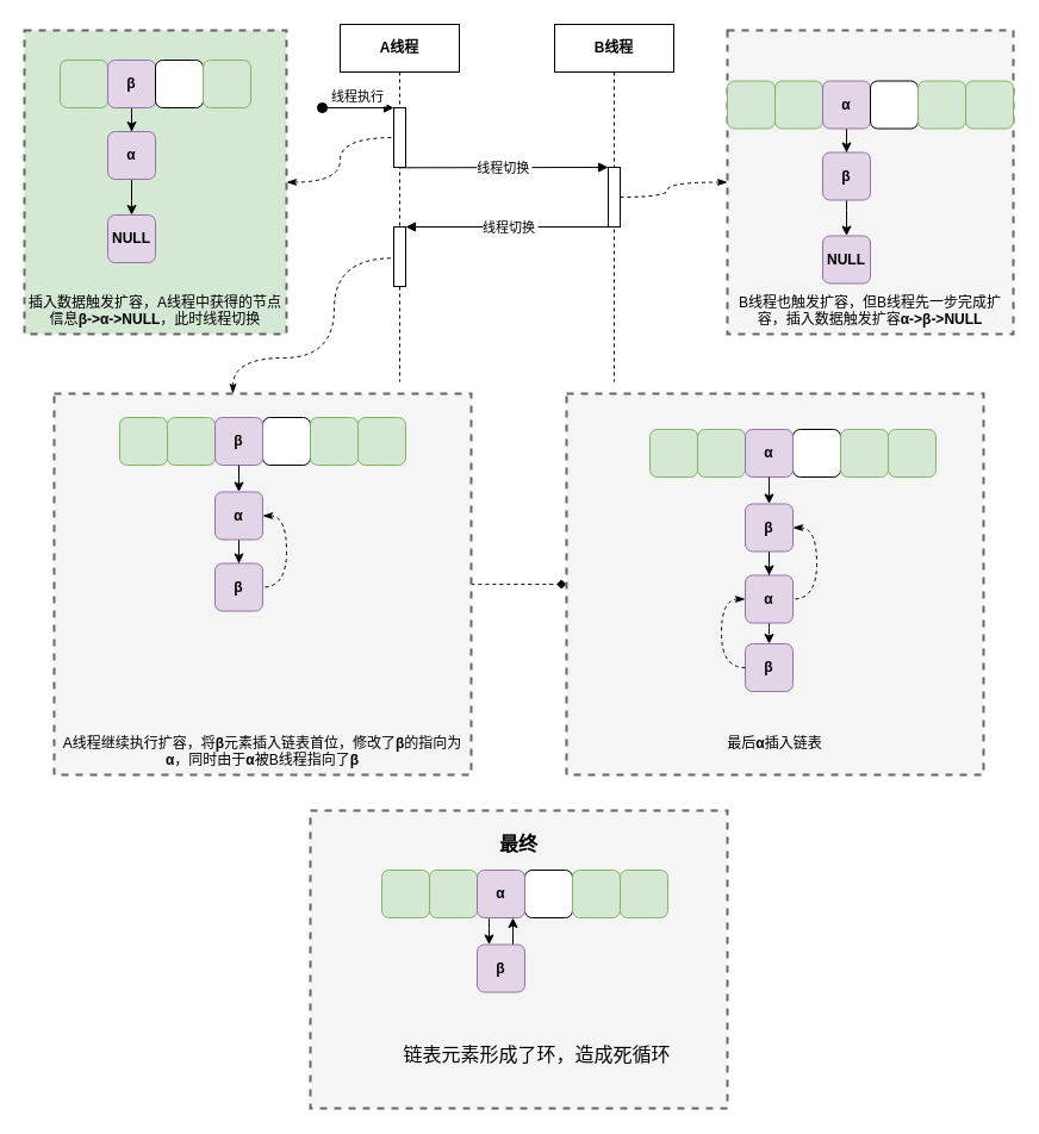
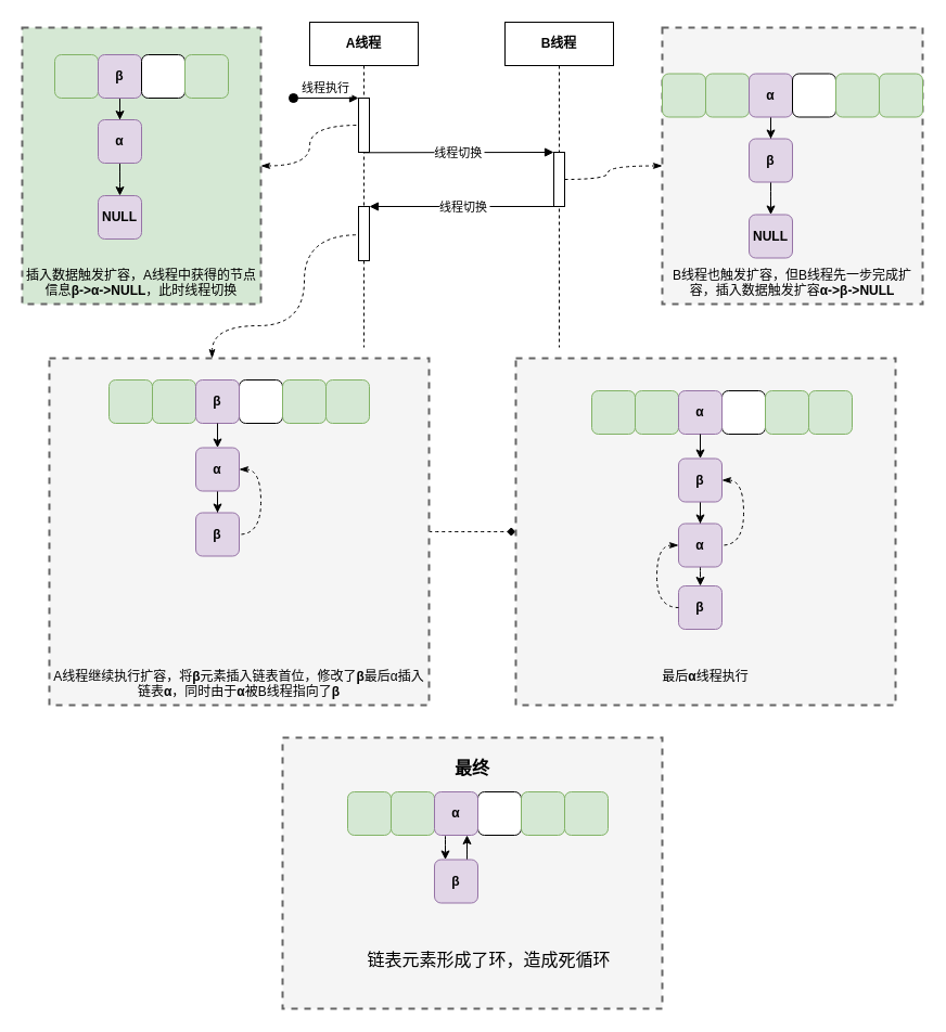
- <mxCell id="47" value="&lt;span style=&quot;color: rgb(0 , 0 , 0)&quot;&gt;最后&lt;/span&gt;&lt;span style=&quot;color: rgb(0 , 0 , 0)&quot;&gt;&lt;b&gt;α&lt;/b&gt;插入链表&lt;/span&gt;&lt;span style=&quot;color: rgb(0 , 0 , 0)&quot;&gt;&lt;br&gt;&lt;/span&gt;" style="whiteSpace=wrap;html=1;dashed=1;strokeWidth=2;fillColor=#f5f5f5;strokeColor=#666666;fontColor=#333333;labelPosition=center;verticalLabelPosition=bottom;align=center;verticalAlign=top;spacingTop=-40;spacingBottom=0;" vertex="1" parent="1"><mxGeometry x="475" y="330" width="350" height="320" as="geometry" /></mxCell>
+ <mxCell id="47" value="&lt;span style=&quot;color: rgb(0 , 0 , 0)&quot;&gt;最后&lt;/span&gt;&lt;span style=&quot;color: rgb(0 , 0 , 0)&quot;&gt;&lt;b&gt;α&lt;/b&gt;线程执行&lt;/span&gt;&lt;span style=&quot;color: rgb(0 , 0 , 0)&quot;&gt;&lt;br&gt;&lt;/span&gt;" style="whiteSpace=wrap;html=1;dashed=1;strokeWidth=2;fillColor=#f5f5f5;strokeColor=#666666;fontColor=#333333;labelPosition=center;verticalLabelPosition=bottom;align=center;verticalAlign=top;spacingTop=-40;spacingBottom=0;" vertex="1" parent="1"><mxGeometry x="475" y="330" width="350" height="320" as="geometry" /></mxCell>
- <mxCell id="34" value="&lt;span style=&quot;color: rgb(0 , 0 , 0)&quot;&gt;A线程继续执行扩容，将&lt;/span&gt;&lt;b&gt;&lt;span style=&quot;color: rgb(0 , 0 , 0)&quot;&gt;β&lt;/span&gt;&lt;/b&gt;&lt;span style=&quot;color: rgb(0 , 0 , 0)&quot;&gt;元素插入链表首位，修改了&lt;/span&gt;&lt;span style=&quot;color: rgb(0 , 0 , 0)&quot;&gt;&lt;b&gt;β&lt;/b&gt;的指向为&lt;b&gt;α&lt;/b&gt;，同时由于&lt;b&gt;α&lt;/b&gt;被B线程指向了&lt;b&gt;β&lt;/b&gt;&lt;/span&gt;&lt;span style=&quot;color: rgb(0 , 0 , 0)&quot;&gt;&lt;br&gt;&lt;/span&gt;" style="whiteSpace=wrap;html=1;dashed=1;strokeWidth=2;fillColor=#f5f5f5;strokeColor=#666666;fontColor=#333333;labelPosition=center;verticalLabelPosition=bottom;align=center;verticalAlign=top;spacingTop=-40;spacingBottom=0;" vertex="1" parent="1"><mxGeometry x="45" y="330" width="350" height="320" as="geometry" /></mxCell>
+ <mxCell id="34" value="&lt;span style=&quot;color: rgb(0 , 0 , 0)&quot;&gt;A线程继续执行扩容，将&lt;/span&gt;&lt;b&gt;&lt;span style=&quot;color: rgb(0 , 0 , 0)&quot;&gt;β&lt;/span&gt;&lt;/b&gt;&lt;span style=&quot;color: rgb(0 , 0 , 0)&quot;&gt;元素插入链表首位，修改了&lt;/span&gt;&lt;span style=&quot;color: rgb(0 , 0 , 0)&quot;&gt;&lt;b&gt;β&lt;/b&gt;最后α插入链表&lt;b&gt;α&lt;/b&gt;，同时由于&lt;b&gt;α&lt;/b&gt;被B线程指向了&lt;b&gt;β&lt;/b&gt;&lt;/span&gt;&lt;span style=&quot;color: rgb(0 , 0 , 0)&quot;&gt;&lt;br&gt;&lt;/span&gt;" style="whiteSpace=wrap;html=1;dashed=1;strokeWidth=2;fillColor=#f5f5f5;strokeColor=#666666;fontColor=#333333;labelPosition=center;verticalLabelPosition=bottom;align=center;verticalAlign=top;spacingTop=-40;spacingBottom=0;" vertex="1" parent="1"><mxGeometry x="45" y="330" width="350" height="320" as="geometry" /></mxCell>
